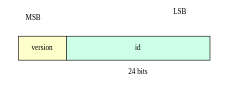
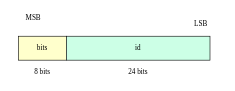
- <mxCell id="6" value="LSB" style="text;html=1;strokeColor=none;fillColor=none;align=center;verticalAlign=middle;whiteSpace=wrap;rounded=0;fontFamily=IBM Plex Mono;" vertex="1" parent="1"><mxGeometry x="265" y="10" width="70" height="20" as="geometry" /></mxCell>
+ <mxCell id="6" value="LSB" style="text;html=1;strokeColor=none;fillColor=none;align=center;verticalAlign=middle;whiteSpace=wrap;rounded=0;fontFamily=IBM Plex Mono;" vertex="1" parent="1"><mxGeometry x="300" y="30" width="70" height="20" as="geometry" /></mxCell>
- <mxCell id="2" value="version" style="rounded=0;whiteSpace=wrap;html=1;fontFamily=IBM Plex Mono;fillColor=#FFFFCC;" vertex="1" parent="1"><mxGeometry x="30" y="60" width="80" height="40" as="geometry" /></mxCell>
+ <mxCell id="2" value="bits" style="rounded=0;whiteSpace=wrap;html=1;fontFamily=IBM Plex Mono;fillColor=#FFFFCC;" vertex="1" parent="1"><mxGeometry x="30" y="60" width="80" height="40" as="geometry" /></mxCell>
+ <mxCell id="4" value="8 bits" style="text;html=1;strokeColor=none;fillColor=none;align=center;verticalAlign=middle;whiteSpace=wrap;rounded=0;fontFamily=IBM Plex Mono;" vertex="1" parent="1"><mxGeometry x="40" y="110" width="60" height="20" as="geometry" /></mxCell>
